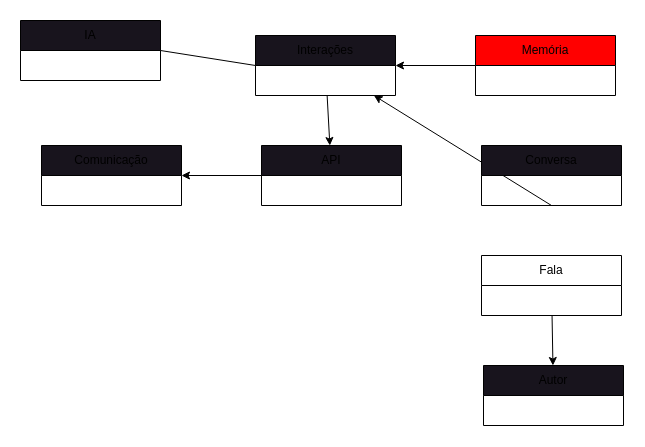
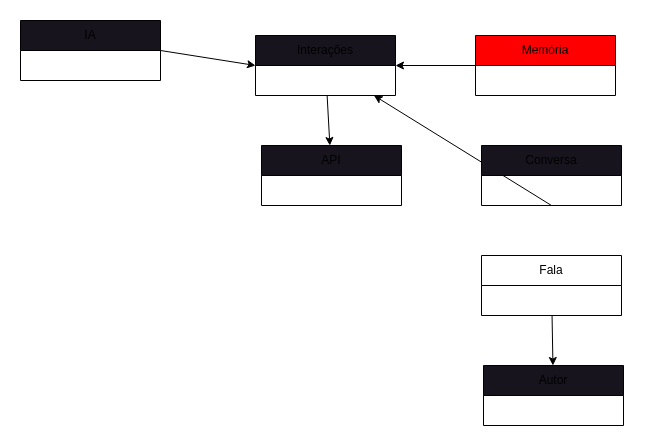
- <mxCell id="6" style="edgeStyle=none;html=1;exitX=1;exitY=0.5;exitDx=0;exitDy=0;entryX=0;entryY=0.5;entryDx=0;entryDy=0;endArrow=none;" edge="1" parent="1" source="7" target="9"><mxGeometry relative="1" as="geometry" /></mxCell>
+ <mxCell id="6" style="edgeStyle=none;html=1;exitX=1;exitY=0.5;exitDx=0;exitDy=0;entryX=0;entryY=0.5;entryDx=0;entryDy=0;" edge="1" parent="1" source="7" target="9"><mxGeometry relative="1" as="geometry" /></mxCell>
- <mxCell id="13" value="Comunicação" style="swimlane;fontStyle=0;childLayout=stackLayout;horizontal=1;startSize=30;horizontalStack=0;resizeParent=1;resizeParentMax=0;resizeLast=0;collapsible=1;marginBottom=0;whiteSpace=wrap;html=1;fillColor=rgb(24, 20, 29);" vertex="1" parent="1"><mxGeometry x="41" y="145" width="140" height="60" as="geometry" /></mxCell>
- <mxCell id="11" value="" style="edgeStyle=none;html=1;" edge="1" parent="1" source="12" target="13"><mxGeometry relative="1" as="geometry" /></mxCell>
